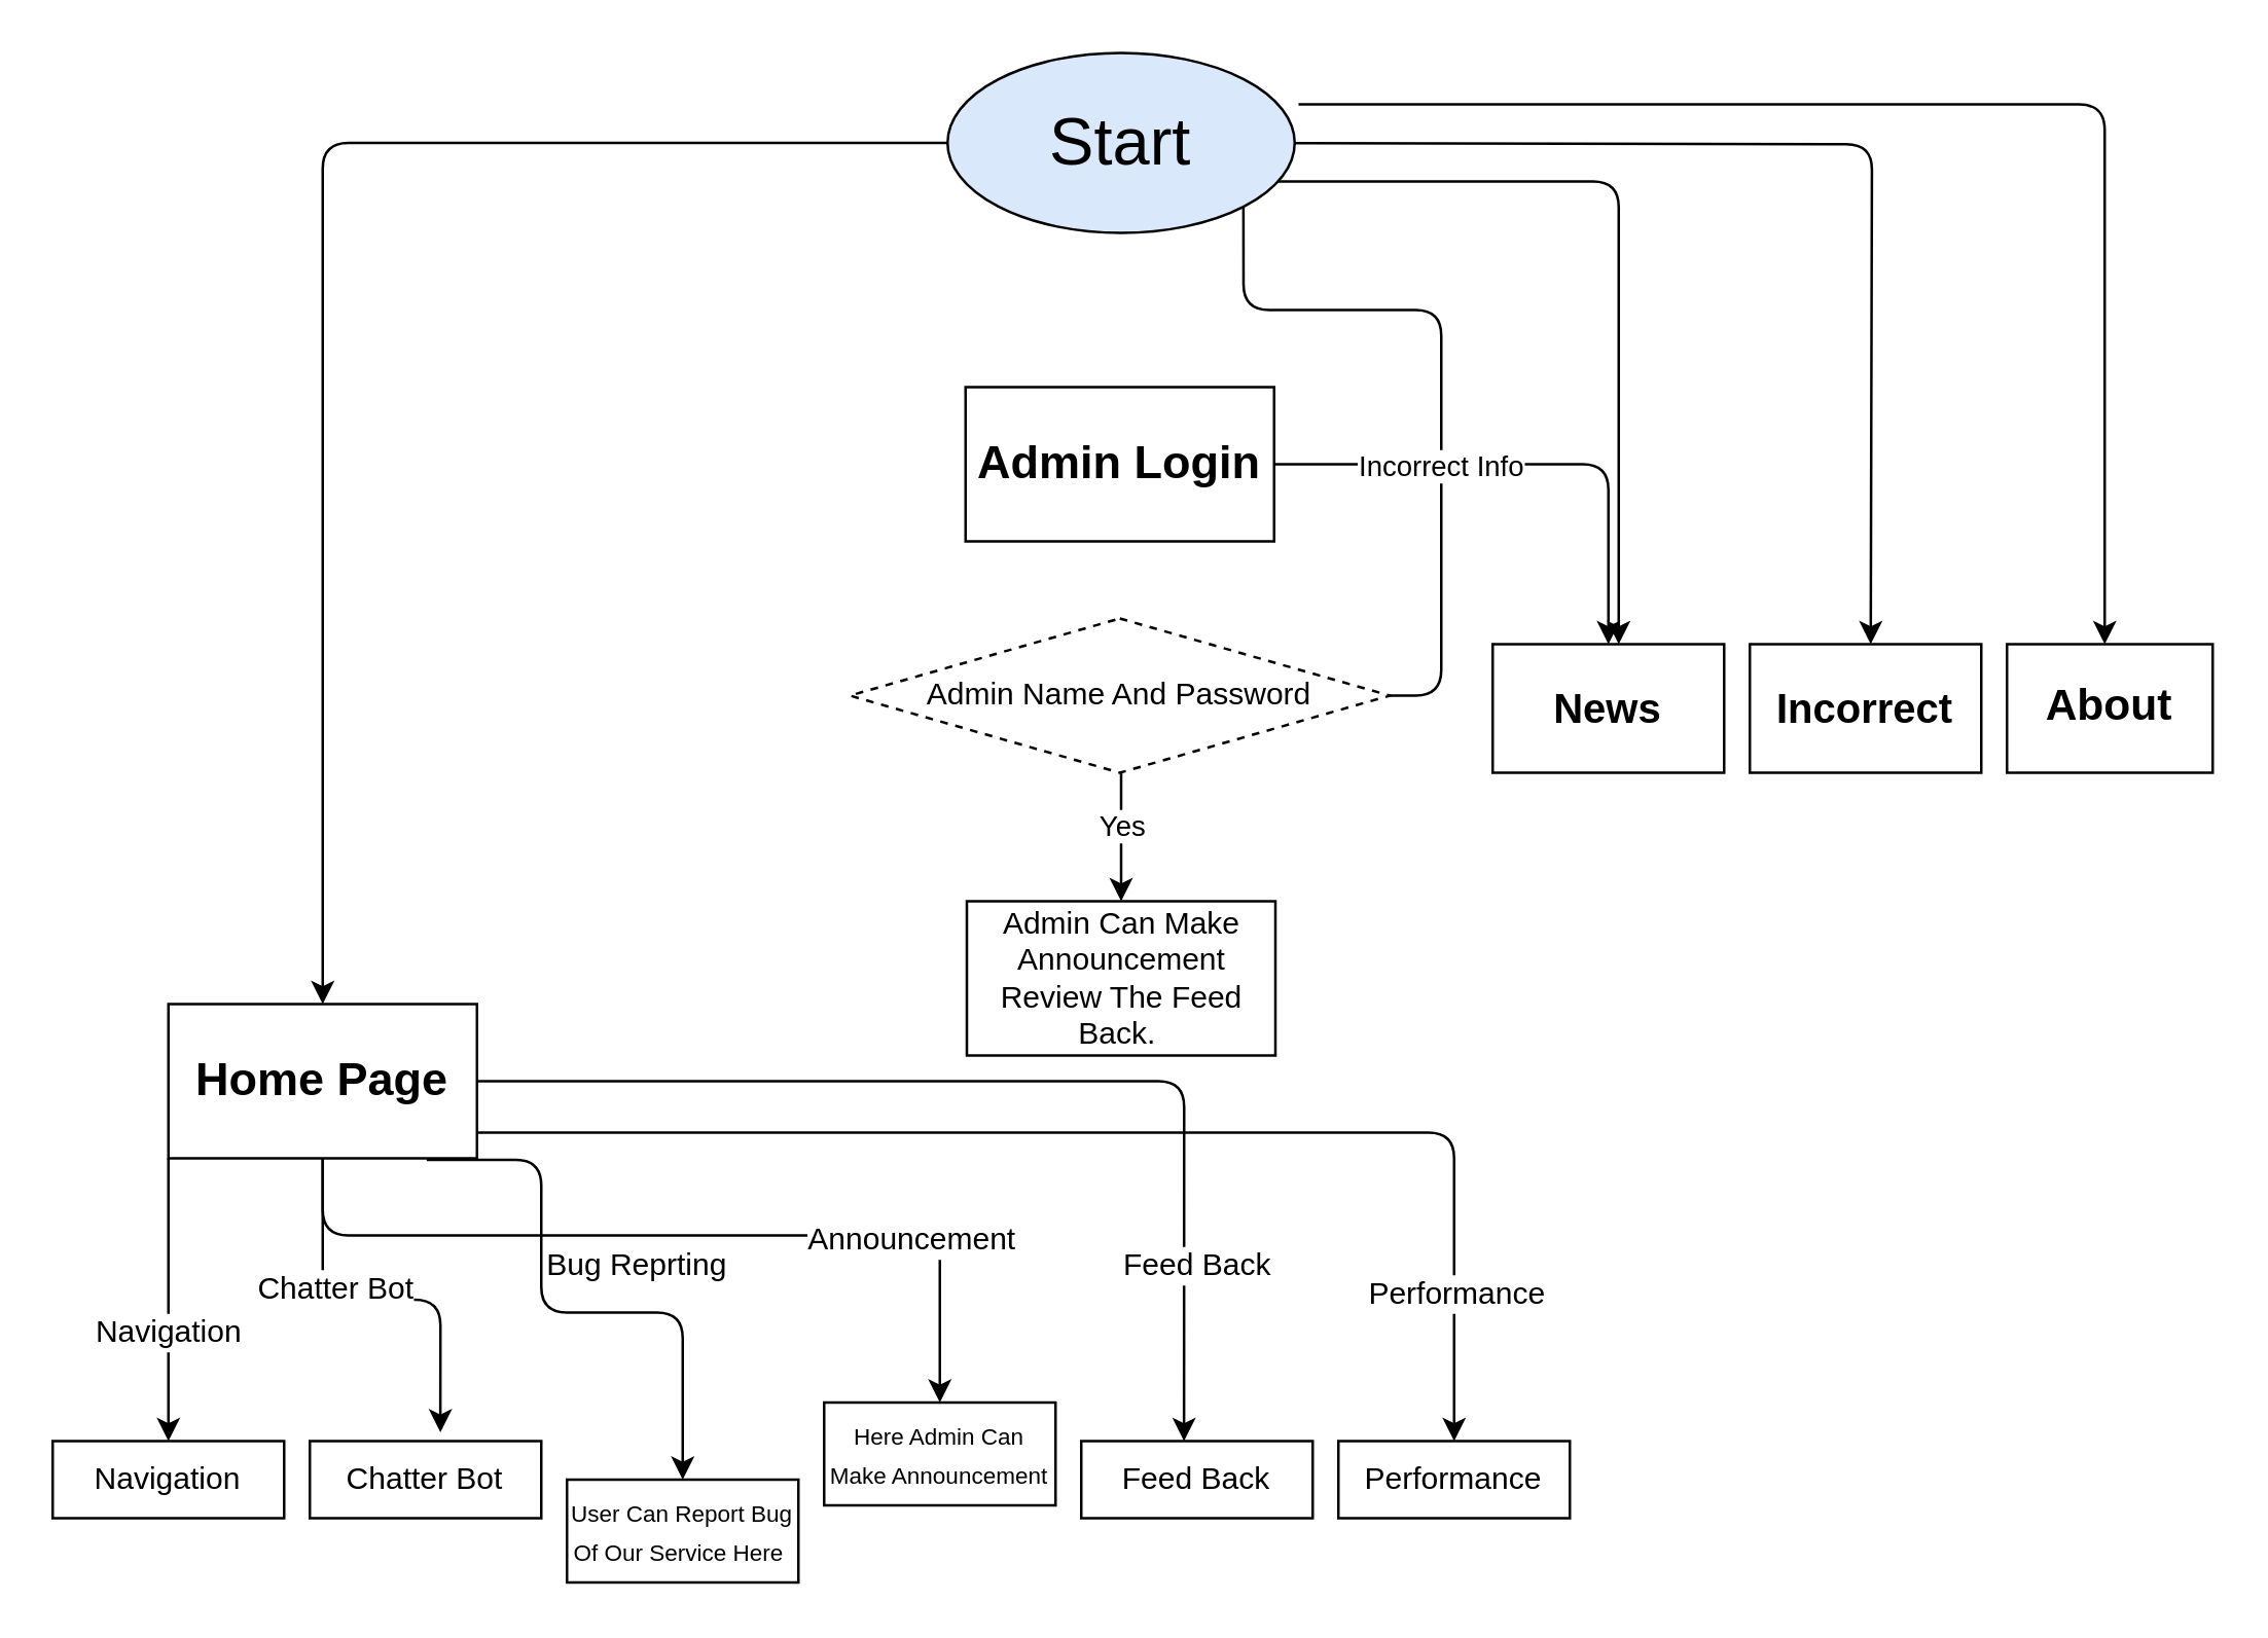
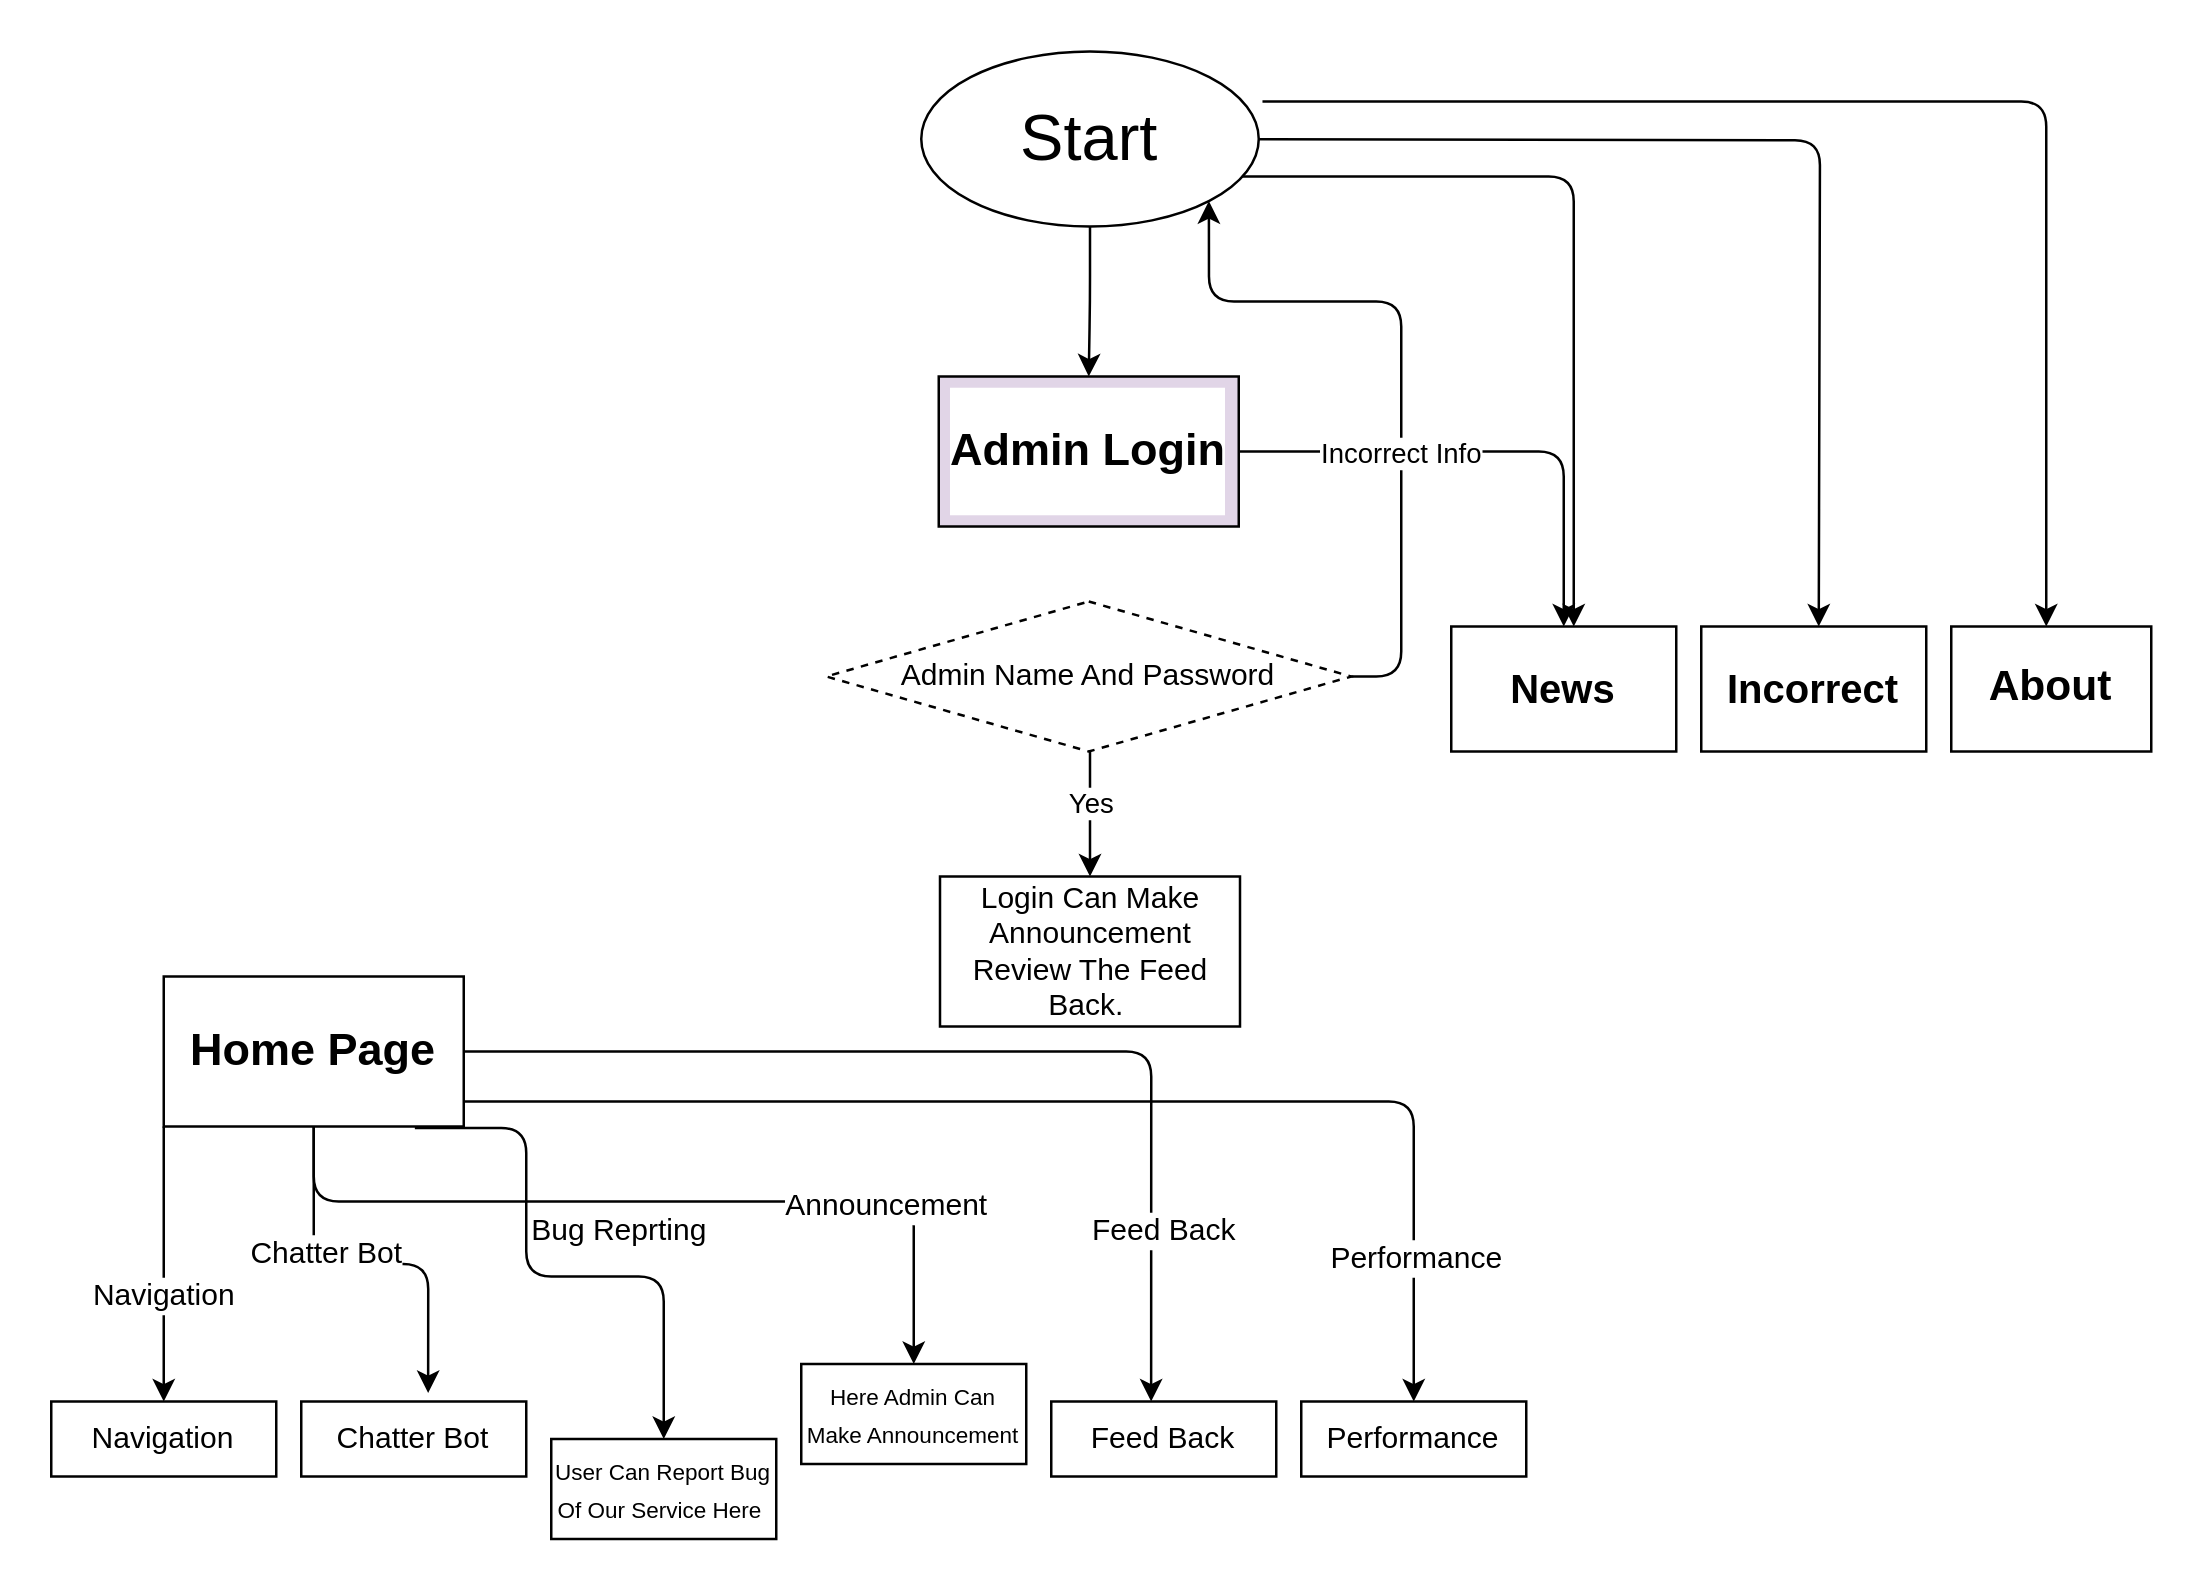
- <mxCell id="6" value="&lt;h1&gt;&lt;span style=&quot;font-weight: normal&quot;&gt;&lt;font style=&quot;font-size: 26px&quot;&gt;Start&lt;/font&gt;&lt;/span&gt;&lt;/h1&gt;" style="ellipse;whiteSpace=wrap;html=1;fillColor=#dae8fc;" vertex="1" parent="1"><mxGeometry x="368" y="20" width="135" height="70" as="geometry" /></mxCell>
+ <mxCell id="6" value="&lt;h1&gt;&lt;span style=&quot;font-weight: normal&quot;&gt;&lt;font style=&quot;font-size: 26px&quot;&gt;Start&lt;/font&gt;&lt;/span&gt;&lt;/h1&gt;" style="ellipse;whiteSpace=wrap;html=1;" vertex="1" parent="1"><mxGeometry x="368" y="20" width="135" height="70" as="geometry" /></mxCell>
- <mxCell id="28" style="edgeStyle=orthogonalEdgeStyle;curved=0;rounded=1;sketch=0;orthogonalLoop=1;jettySize=auto;html=1;startSize=6;strokeWidth=1;exitX=1;exitY=0.5;exitDx=0;exitDy=0;entryX=1;entryY=1;entryDx=0;entryDy=0;endArrow=none;" edge="1" parent="1" source="32" target="6"><mxGeometry relative="1" as="geometry"><mxPoint x="490" y="90" as="targetPoint" /><Array as="points"><mxPoint x="560" y="270" /><mxPoint x="560" y="120" /><mxPoint x="483" y="120" /></Array></mxGeometry></mxCell>
+ <mxCell id="28" style="edgeStyle=orthogonalEdgeStyle;curved=0;rounded=1;sketch=0;orthogonalLoop=1;jettySize=auto;html=1;startSize=6;strokeWidth=1;exitX=1;exitY=0.5;exitDx=0;exitDy=0;entryX=1;entryY=1;entryDx=0;entryDy=0;" edge="1" parent="1" source="32" target="6"><mxGeometry relative="1" as="geometry"><mxPoint x="490" y="90" as="targetPoint" /><Array as="points"><mxPoint x="560" y="270" /><mxPoint x="560" y="120" /><mxPoint x="483" y="120" /></Array></mxGeometry></mxCell>
- <mxCell id="2" style="edgeStyle=orthogonalEdgeStyle;curved=0;rounded=1;sketch=0;orthogonalLoop=1;jettySize=auto;html=1;entryX=0.5;entryY=0;entryDx=0;entryDy=0;startSize=6;strokeWidth=1;" edge="1" parent="1" source="6" target="19"><mxGeometry relative="1" as="geometry" /></mxCell>
+ <mxCell id="2" style="edgeStyle=orthogonalEdgeStyle;curved=0;rounded=1;sketch=0;orthogonalLoop=1;jettySize=auto;html=1;startSize=6;strokeWidth=1;" edge="1" parent="1" source="6" target="27"><mxGeometry relative="1" as="geometry" /></mxCell>
- <mxCell id="27" value="&lt;h2&gt;&lt;b&gt;Admin Login&lt;/b&gt;&lt;/h2&gt;" style="rounded=0;whiteSpace=wrap;html=1;labelBackgroundColor=#FFFFFF;sketch=0;" vertex="1" parent="1"><mxGeometry x="375" y="150" width="120" height="60" as="geometry" /></mxCell>
+ <mxCell id="27" value="&lt;h2&gt;&lt;b&gt;Admin Login&lt;/b&gt;&lt;/h2&gt;" style="rounded=0;whiteSpace=wrap;html=1;labelBackgroundColor=#FFFFFF;sketch=0;fillColor=#e1d5e7;" vertex="1" parent="1"><mxGeometry x="375" y="150" width="120" height="60" as="geometry" /></mxCell>
- <mxCell id="33" value="Admin Can Make Announcement Review The Feed Back.&amp;nbsp;" style="rounded=0;whiteSpace=wrap;html=1;labelBackgroundColor=#FFFFFF;sketch=0;" vertex="1" parent="1"><mxGeometry x="375.5" y="350" width="120" height="60" as="geometry" /></mxCell>
+ <mxCell id="33" value="Login Can Make Announcement Review The Feed Back.&amp;nbsp;" style="rounded=0;whiteSpace=wrap;html=1;labelBackgroundColor=#FFFFFF;sketch=0;" vertex="1" parent="1"><mxGeometry x="375.5" y="350" width="120" height="60" as="geometry" /></mxCell>
